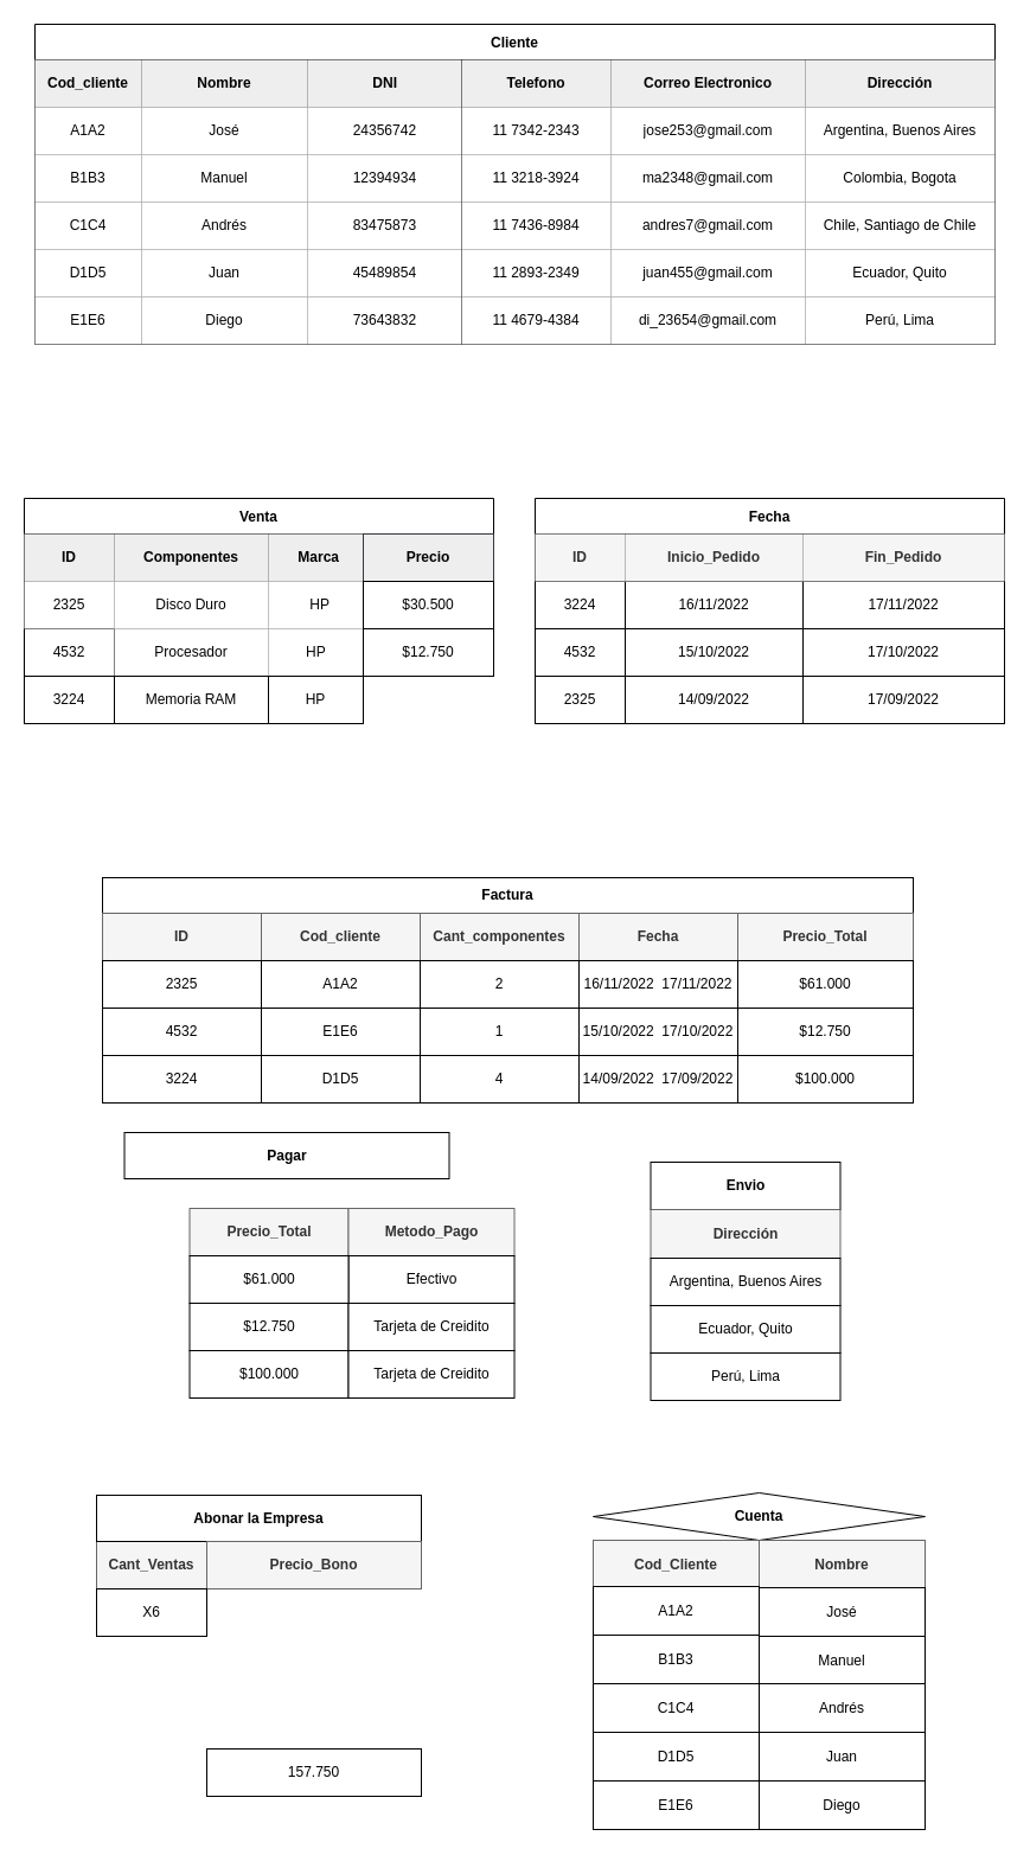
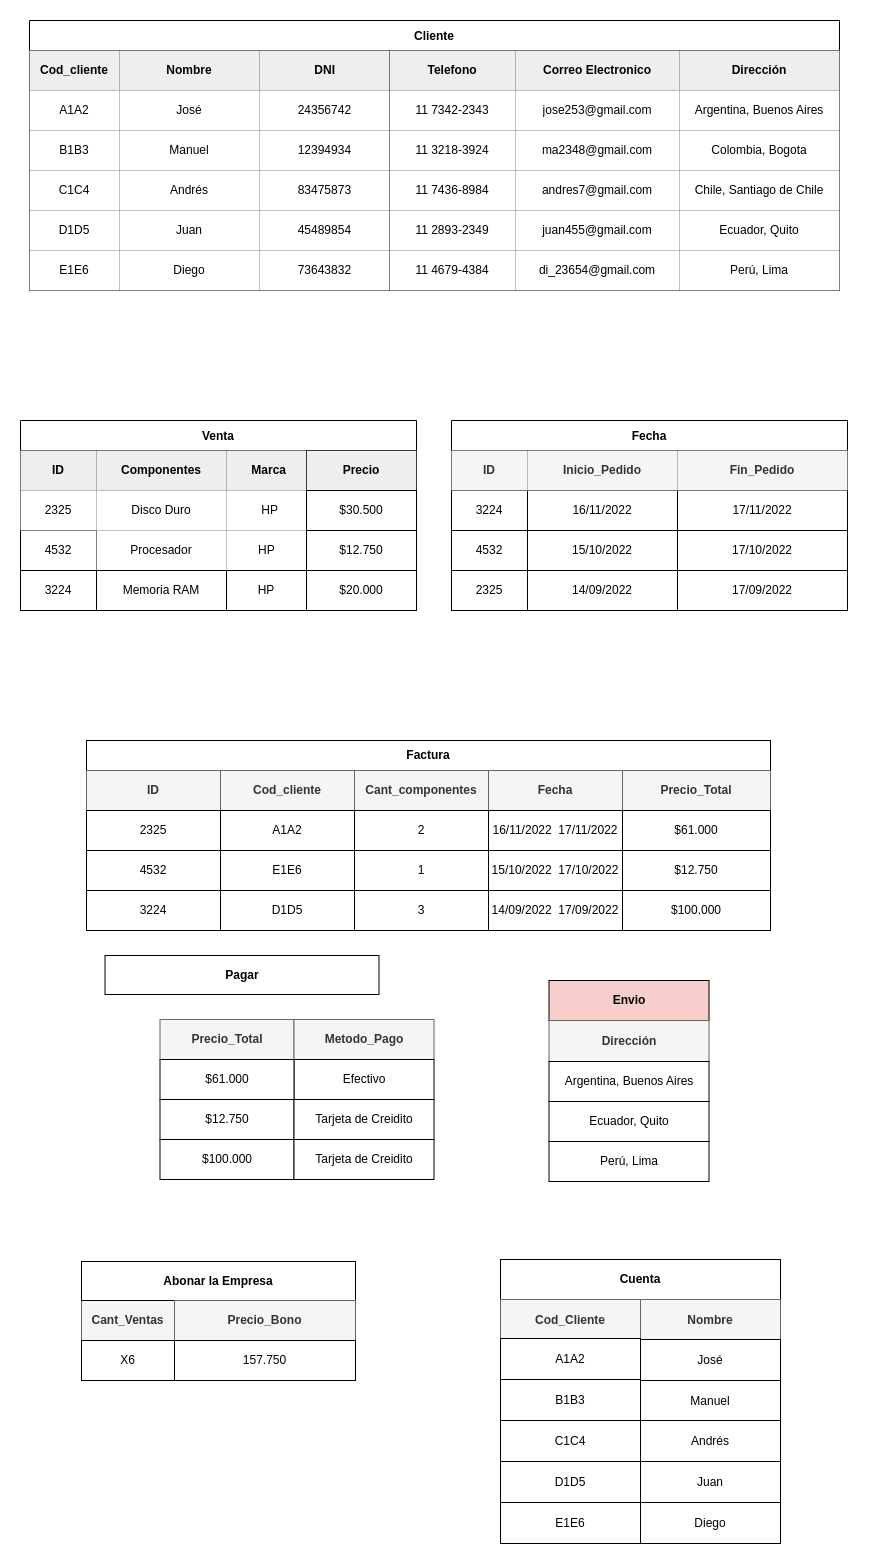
+ <mxCell id="71" value="$20.000" style="rounded=0;whiteSpace=wrap;html=1;" parent="1" vertex="1"><mxGeometry x="306" y="570" width="110" height="40" as="geometry" /></mxCell>
- <mxCell id="106" value="4" style="rounded=0;whiteSpace=wrap;html=1;fillColor=default;" parent="1" vertex="1"><mxGeometry x="354" y="890" width="134" height="40" as="geometry" /></mxCell>
+ <mxCell id="106" value="3" style="rounded=0;whiteSpace=wrap;html=1;fillColor=default;" parent="1" vertex="1"><mxGeometry x="354" y="890" width="134" height="40" as="geometry" /></mxCell>
- <mxCell id="118" value="&lt;b&gt;Envio&lt;/b&gt;" style="rounded=0;whiteSpace=wrap;html=1;" vertex="1" parent="1"><mxGeometry x="548.5" y="980" width="160" height="40" as="geometry" /></mxCell>
+ <mxCell id="118" value="&lt;b&gt;Envio&lt;/b&gt;" style="rounded=0;whiteSpace=wrap;html=1;fillColor=#f8cecc;" vertex="1" parent="1"><mxGeometry x="548.5" y="980" width="160" height="40" as="geometry" /></mxCell>
- <mxCell id="129" value="&lt;b&gt;Cuenta&lt;/b&gt;" style="rhombus;whiteSpace=wrap;html=1;" vertex="1" parent="1"><mxGeometry x="500" y="1259" width="280" height="40" as="geometry" /></mxCell>
+ <mxCell id="129" value="&lt;b&gt;Cuenta&lt;/b&gt;" style="rounded=0;whiteSpace=wrap;html=1;" vertex="1" parent="1"><mxGeometry x="500" y="1259" width="280" height="40" as="geometry" /></mxCell>
- <mxCell id="127" value="157.750" style="rounded=0;whiteSpace=wrap;html=1;fillColor=default;" vertex="1" parent="1"><mxGeometry x="174" y="1475" width="181" height="40" as="geometry" /></mxCell>
+ <mxCell id="127" value="157.750" style="rounded=0;whiteSpace=wrap;html=1;fillColor=default;" vertex="1" parent="1"><mxGeometry x="174" y="1340" width="181" height="40" as="geometry" /></mxCell>
